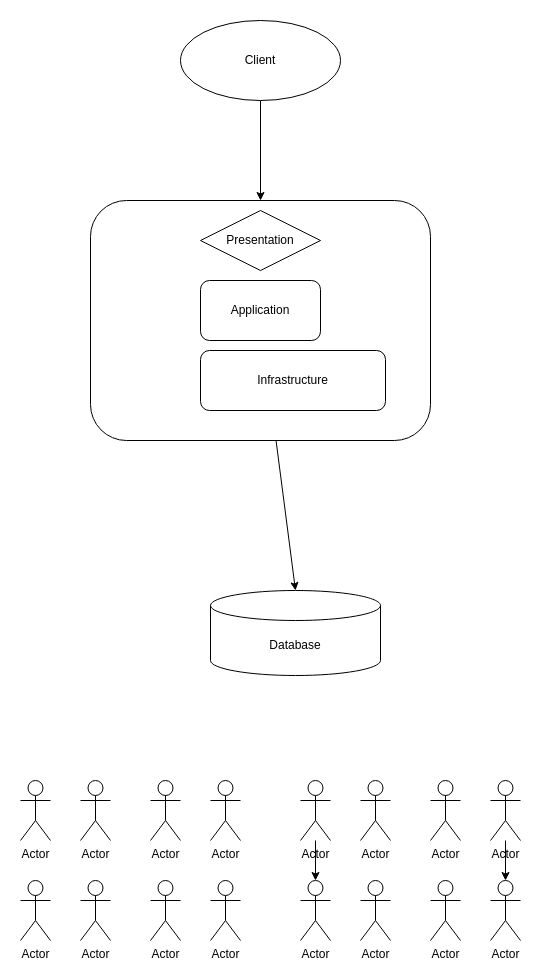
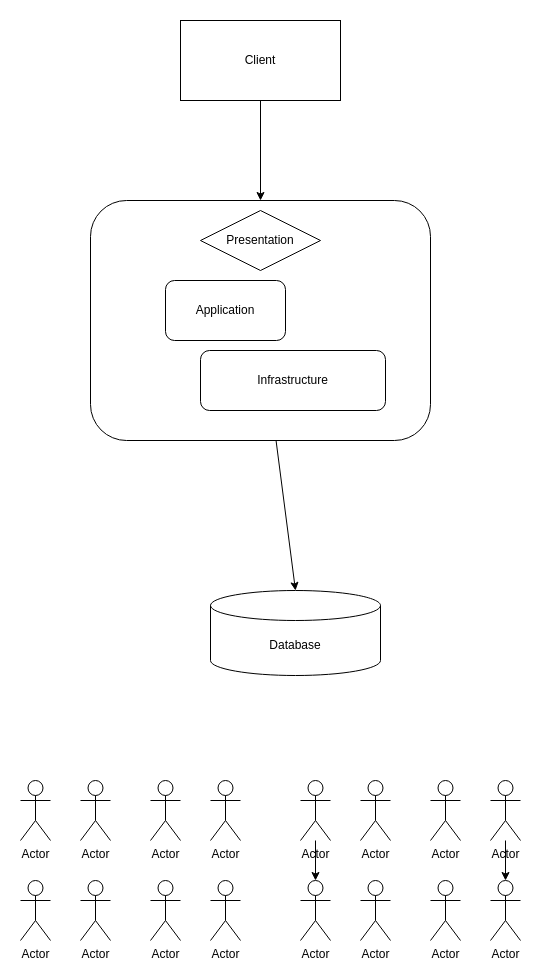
- <mxCell id="3" value="Client&lt;br&gt;" style="ellipse;whiteSpace=wrap;html=1;" parent="1" vertex="1"><mxGeometry x="180" y="20" width="160" height="80" as="geometry" /></mxCell>
+ <mxCell id="3" value="Client&lt;br&gt;" style="rounded=0;whiteSpace=wrap;html=1;" parent="1" vertex="1"><mxGeometry x="180" y="20" width="160" height="80" as="geometry" /></mxCell>
- <mxCell id="7" value="Application" style="rounded=1;whiteSpace=wrap;html=1;" parent="1" vertex="1"><mxGeometry x="200" y="280" width="120" height="60" as="geometry" /></mxCell>
+ <mxCell id="7" value="Application" style="rounded=1;whiteSpace=wrap;html=1;" parent="1" vertex="1"><mxGeometry x="165" y="280" width="120" height="60" as="geometry" /></mxCell>
